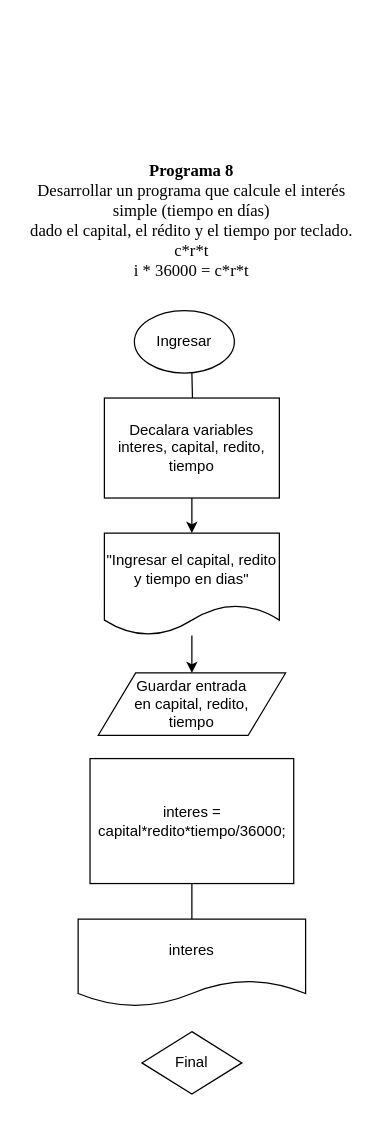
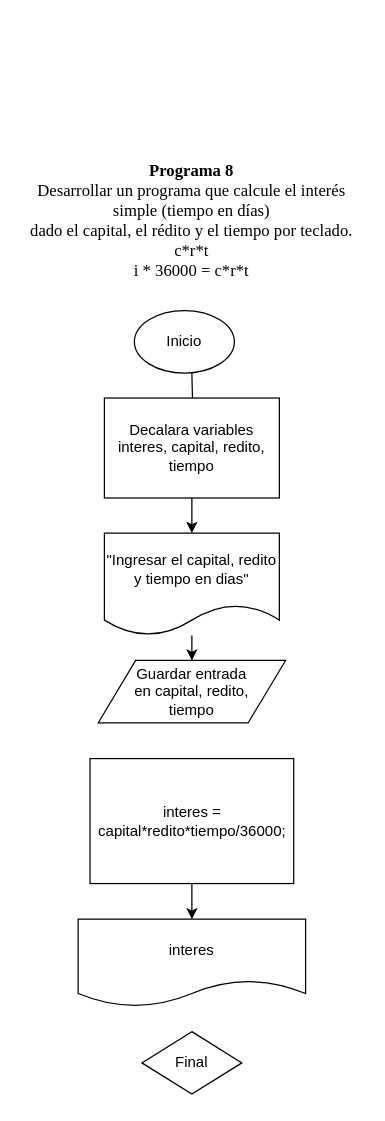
- <mxCell id="3" value="Ingresar" style="ellipse;whiteSpace=wrap;html=1;" vertex="1" parent="1"><mxGeometry x="107" y="130" width="80" height="50" as="geometry" /></mxCell>
+ <mxCell id="3" value="Inicio" style="ellipse;whiteSpace=wrap;html=1;" vertex="1" parent="1"><mxGeometry x="107" y="130" width="80" height="50" as="geometry" /></mxCell>
- <mxCell id="6" value="&lt;div&gt;Guardar entrada &lt;br&gt;&lt;/div&gt;&lt;div&gt;en capital, redito, &lt;br&gt;&lt;/div&gt;&lt;div&gt;tiempo&lt;br&gt;&lt;/div&gt;" style="shape=parallelogram;perimeter=parallelogramPerimeter;whiteSpace=wrap;html=1;" vertex="1" parent="1"><mxGeometry x="78" y="420" width="150" height="50" as="geometry" /></mxCell>
+ <mxCell id="6" value="&lt;div&gt;Guardar entrada &lt;br&gt;&lt;/div&gt;&lt;div&gt;en capital, redito, &lt;br&gt;&lt;/div&gt;&lt;div&gt;tiempo&lt;br&gt;&lt;/div&gt;" style="shape=parallelogram;perimeter=parallelogramPerimeter;whiteSpace=wrap;html=1;" vertex="1" parent="1"><mxGeometry x="78" y="410" width="150" height="50" as="geometry" /></mxCell>
- <mxCell id="11" value="" style="edgeStyle=orthogonalEdgeStyle;rounded=0;orthogonalLoop=1;jettySize=auto;html=1;endArrow=none;" edge="1" parent="1" source="12" target="13"><mxGeometry relative="1" as="geometry" /></mxCell>
+ <mxCell id="11" value="" style="edgeStyle=orthogonalEdgeStyle;rounded=0;orthogonalLoop=1;jettySize=auto;html=1;" edge="1" parent="1" source="12" target="13"><mxGeometry relative="1" as="geometry" /></mxCell>
